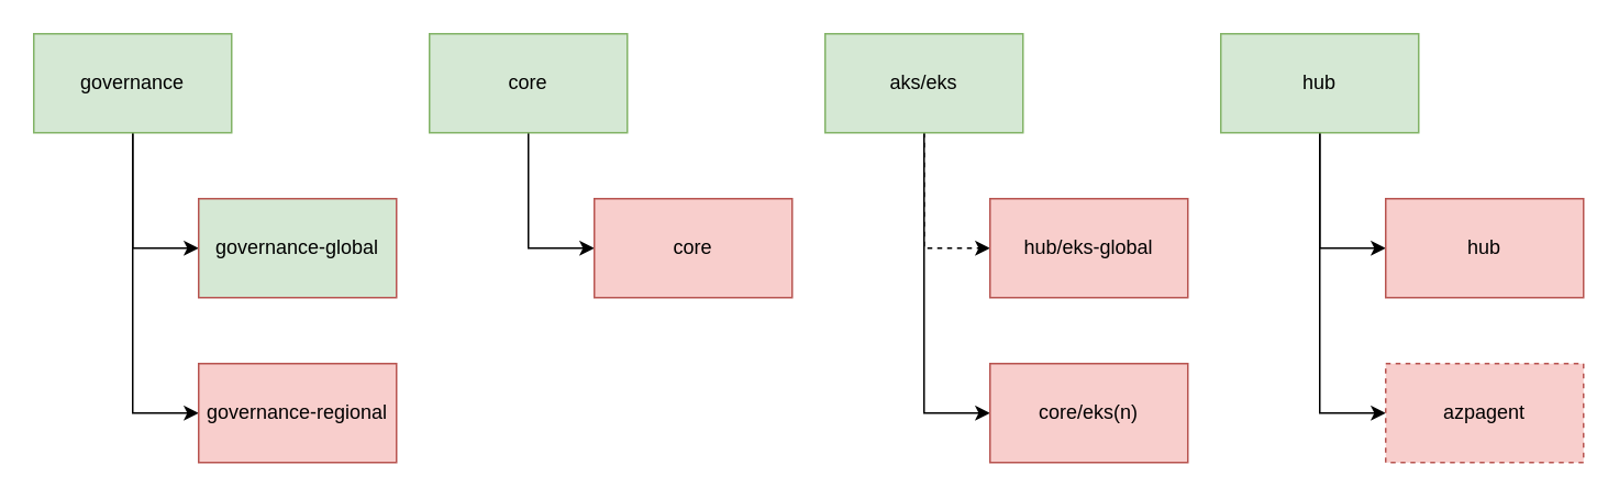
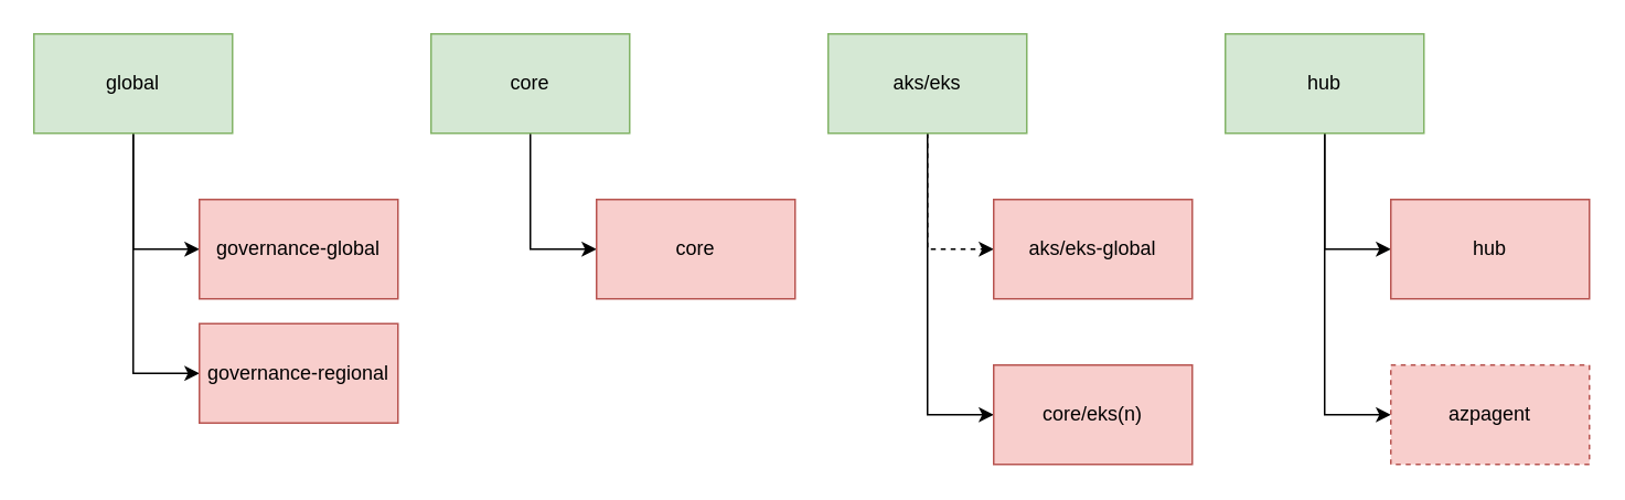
- <mxCell id="4" value="governance" style="rounded=0;whiteSpace=wrap;html=1;fillColor=#d5e8d4;strokeColor=#82b366;" parent="1" vertex="1"><mxGeometry x="20" y="20" width="120" height="60" as="geometry" /></mxCell>
+ <mxCell id="4" value="global" style="rounded=0;whiteSpace=wrap;html=1;fillColor=#d5e8d4;strokeColor=#82b366;" parent="1" vertex="1"><mxGeometry x="20" y="20" width="120" height="60" as="geometry" /></mxCell>
- <mxCell id="5" value="governance-global" style="rounded=0;whiteSpace=wrap;html=1;fillColor=#d5e8d4;strokeColor=#b85450;" parent="1" vertex="1"><mxGeometry x="120" y="120" width="120" height="60" as="geometry" /></mxCell>
+ <mxCell id="5" value="governance-global" style="rounded=0;whiteSpace=wrap;html=1;fillColor=#f8cecc;strokeColor=#b85450;" parent="1" vertex="1"><mxGeometry x="120" y="120" width="120" height="60" as="geometry" /></mxCell>
- <mxCell id="13" value="hub/eks-global" style="rounded=0;whiteSpace=wrap;html=1;fillColor=#f8cecc;strokeColor=#b85450;" parent="1" vertex="1"><mxGeometry x="600" y="120" width="120" height="60" as="geometry" /></mxCell>
+ <mxCell id="13" value="aks/eks-global" style="rounded=0;whiteSpace=wrap;html=1;fillColor=#f8cecc;strokeColor=#b85450;" parent="1" vertex="1"><mxGeometry x="600" y="120" width="120" height="60" as="geometry" /></mxCell>
- <mxCell id="6" value="governance-regional" style="rounded=0;whiteSpace=wrap;html=1;fillColor=#f8cecc;strokeColor=#b85450;" parent="1" vertex="1"><mxGeometry x="120" y="220" width="120" height="60" as="geometry" /></mxCell>
+ <mxCell id="6" value="governance-regional" style="rounded=0;whiteSpace=wrap;html=1;fillColor=#f8cecc;strokeColor=#b85450;" parent="1" vertex="1"><mxGeometry x="120" y="195" width="120" height="60" as="geometry" /></mxCell>
